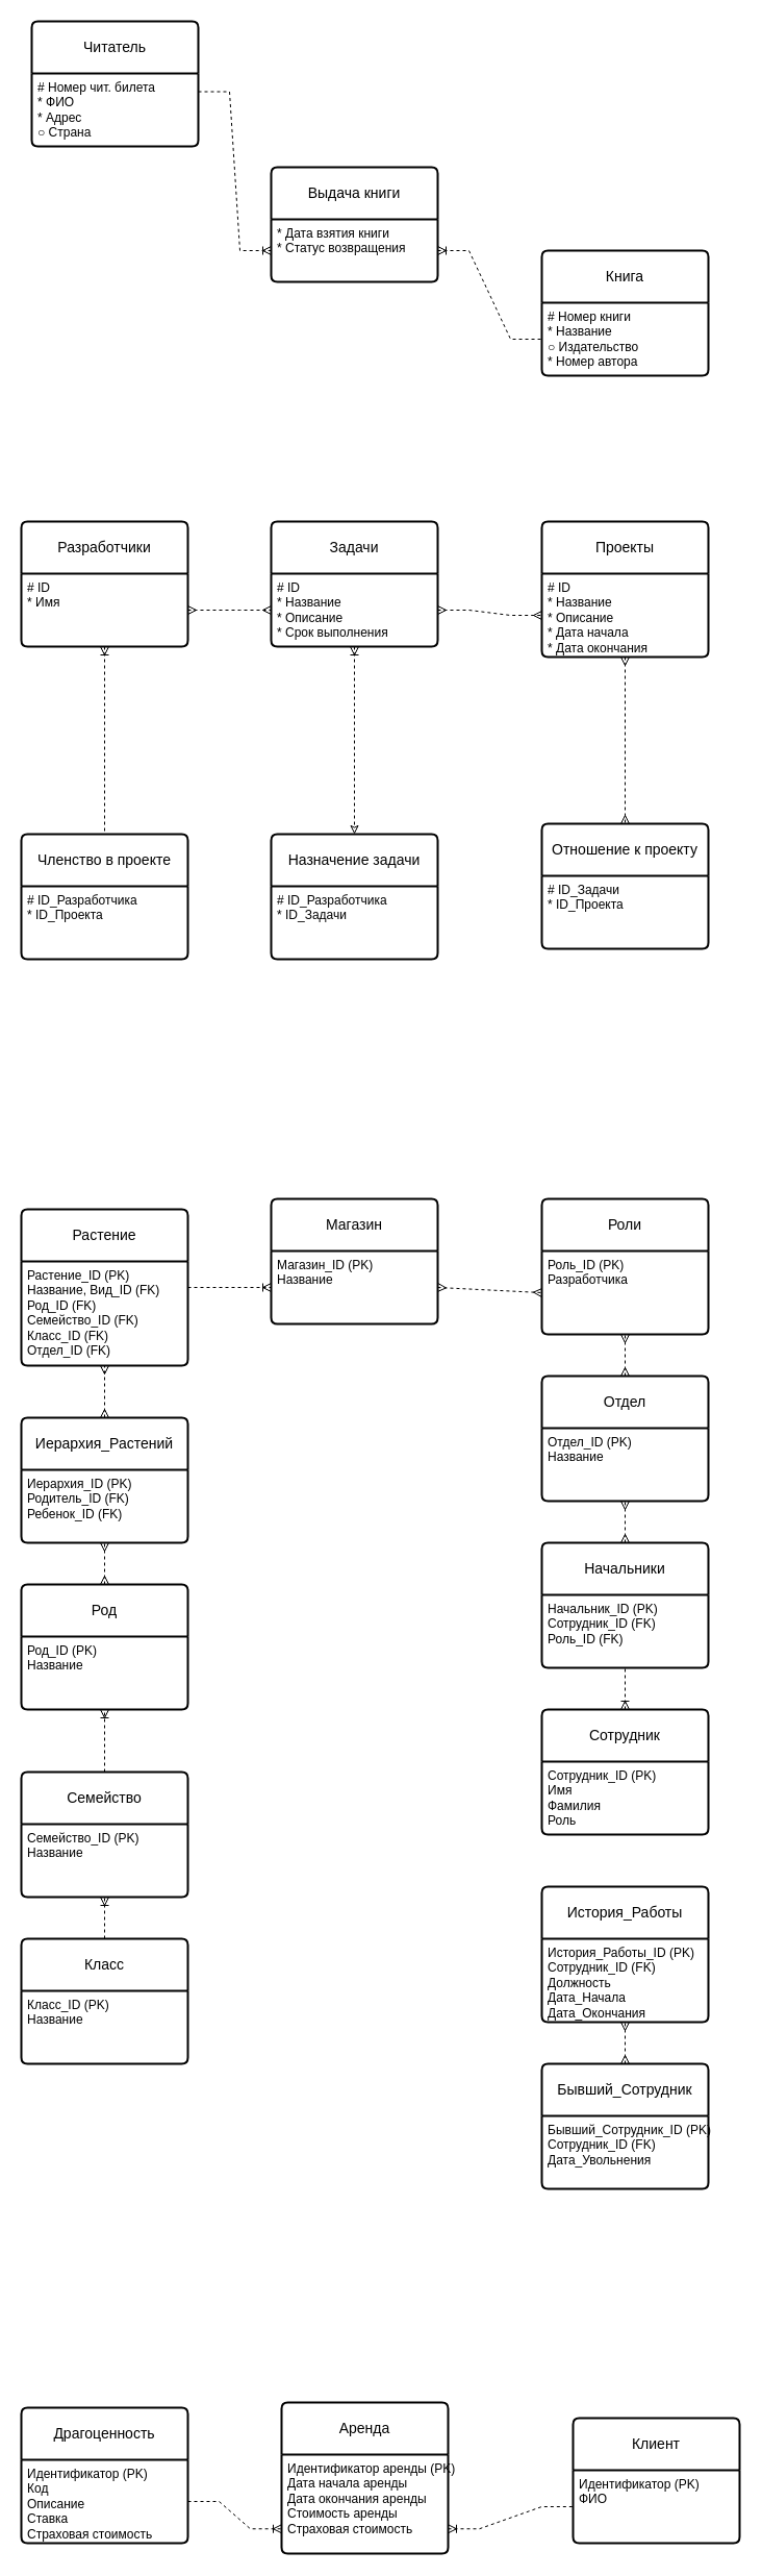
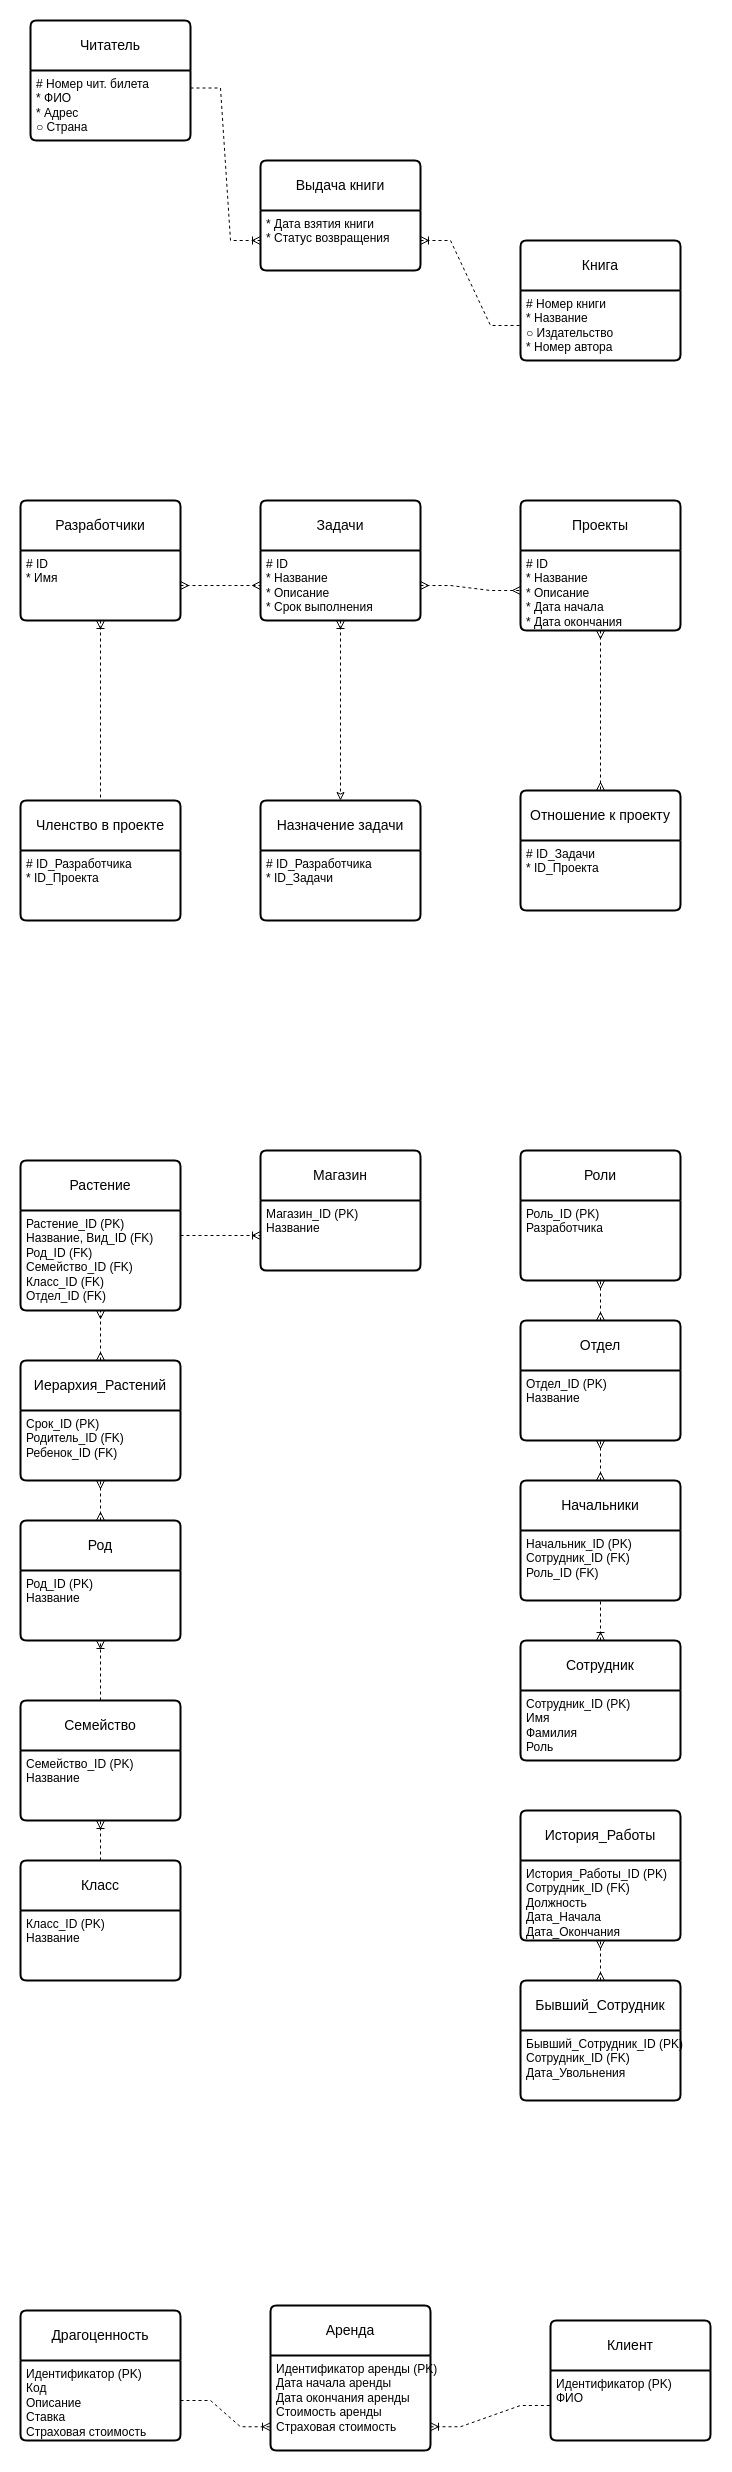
- <mxCell id="52" value="" style="endArrow=ERmany;dashed=1;html=1;rounded=0;exitX=1;exitY=0.5;exitDx=0;exitDy=0;entryX=0;entryY=0.5;entryDx=0;entryDy=0;startArrow=ERmany;startFill=0;endFill=0;" edge="1" parent="1" source="30" target="32"><mxGeometry width="50" height="50" relative="1" as="geometry"><mxPoint x="460" y="1270" as="sourcePoint" /><mxPoint x="520" y="1235" as="targetPoint" /></mxGeometry></mxCell>
- <mxCell id="40" value="Иерархия_ID (PK)&lt;br&gt;Родитель_ID (FK)&lt;br&gt;Ребенок_ID (FK)" style="align=left;strokeColor=none;fillColor=none;spacingLeft=4;fontSize=12;verticalAlign=top;resizable=0;rotatable=0;part=1;html=1;" vertex="1" parent="39"><mxGeometry y="50" width="160" height="70" as="geometry" /></mxCell>
+ <mxCell id="40" value="Срок_ID (PK)&lt;br&gt;Родитель_ID (FK)&lt;br&gt;Ребенок_ID (FK)" style="align=left;strokeColor=none;fillColor=none;spacingLeft=4;fontSize=12;verticalAlign=top;resizable=0;rotatable=0;part=1;html=1;" vertex="1" parent="39"><mxGeometry y="50" width="160" height="70" as="geometry" /></mxCell>
